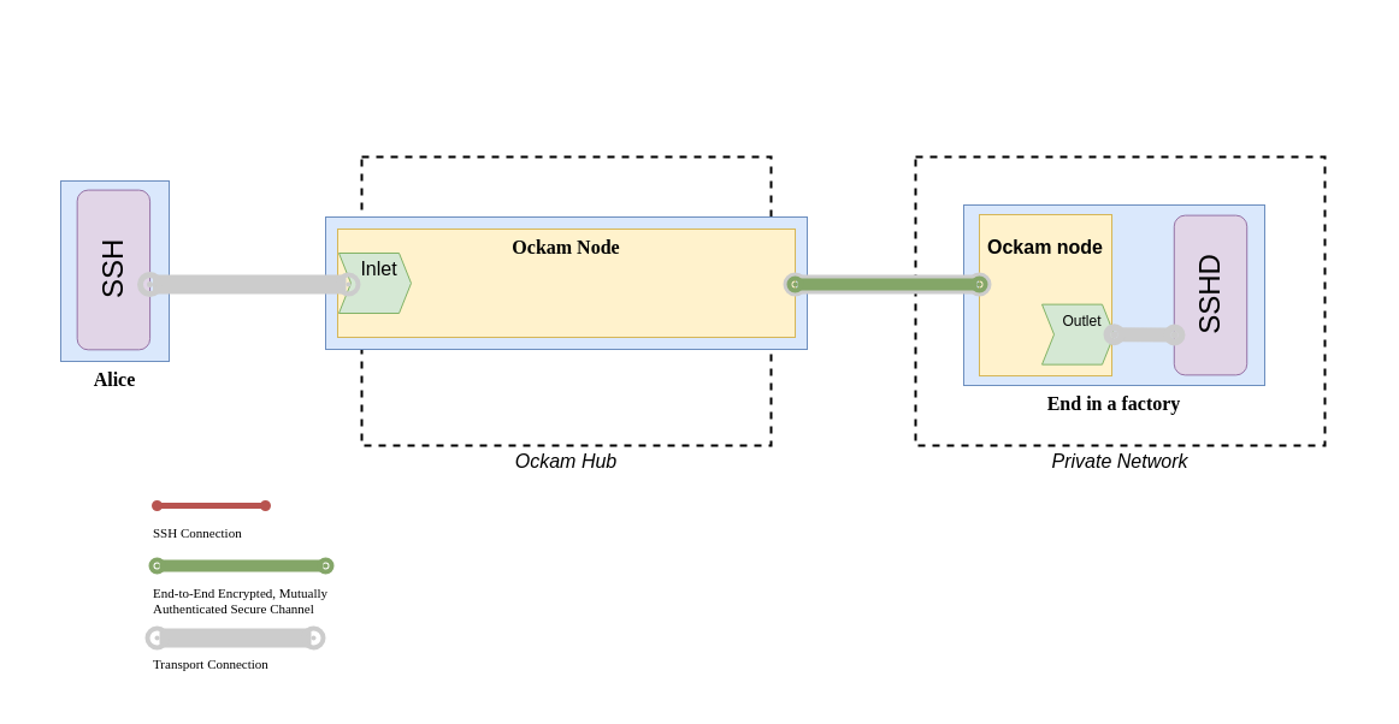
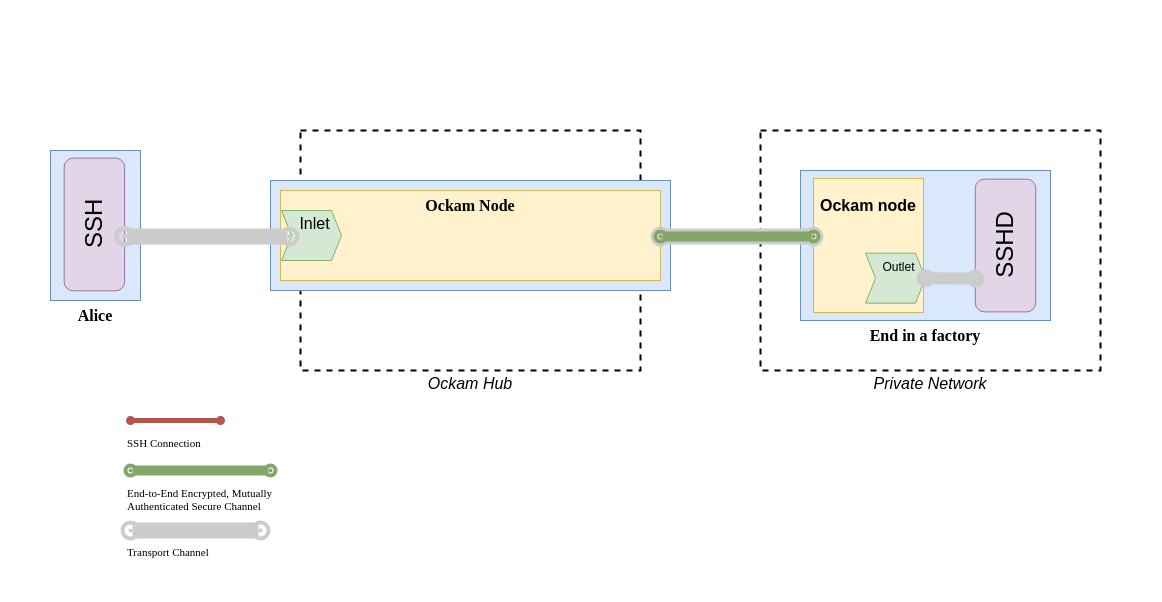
- <mxCell id="25" value="&lt;span style=&quot;color: rgb(0 , 0 , 0) ; font-family: &amp;#34;verdana&amp;#34; ; font-style: normal ; font-weight: 400 ; letter-spacing: normal ; text-align: center ; text-indent: 0px ; text-transform: none ; word-spacing: 0px ; display: inline ; float: none&quot;&gt;&lt;font style=&quot;font-size: 11px&quot;&gt;Transport Connection&lt;/font&gt;&lt;/span&gt;" style="text;whiteSpace=wrap;html=1;fontSize=10;fontFamily=Verdana;" parent="1" vertex="1"><mxGeometry x="125" y="539" width="135" height="21" as="geometry" /></mxCell>
+ <mxCell id="25" value="&lt;span style=&quot;color: rgb(0 , 0 , 0) ; font-family: &amp;#34;verdana&amp;#34; ; font-style: normal ; font-weight: 400 ; letter-spacing: normal ; text-align: center ; text-indent: 0px ; text-transform: none ; word-spacing: 0px ; display: inline ; float: none&quot;&gt;&lt;font style=&quot;font-size: 11px&quot;&gt;Transport Channel&lt;/font&gt;&lt;/span&gt;" style="text;whiteSpace=wrap;html=1;fontSize=10;fontFamily=Verdana;" parent="1" vertex="1"><mxGeometry x="125" y="539" width="135" height="21" as="geometry" /></mxCell>
